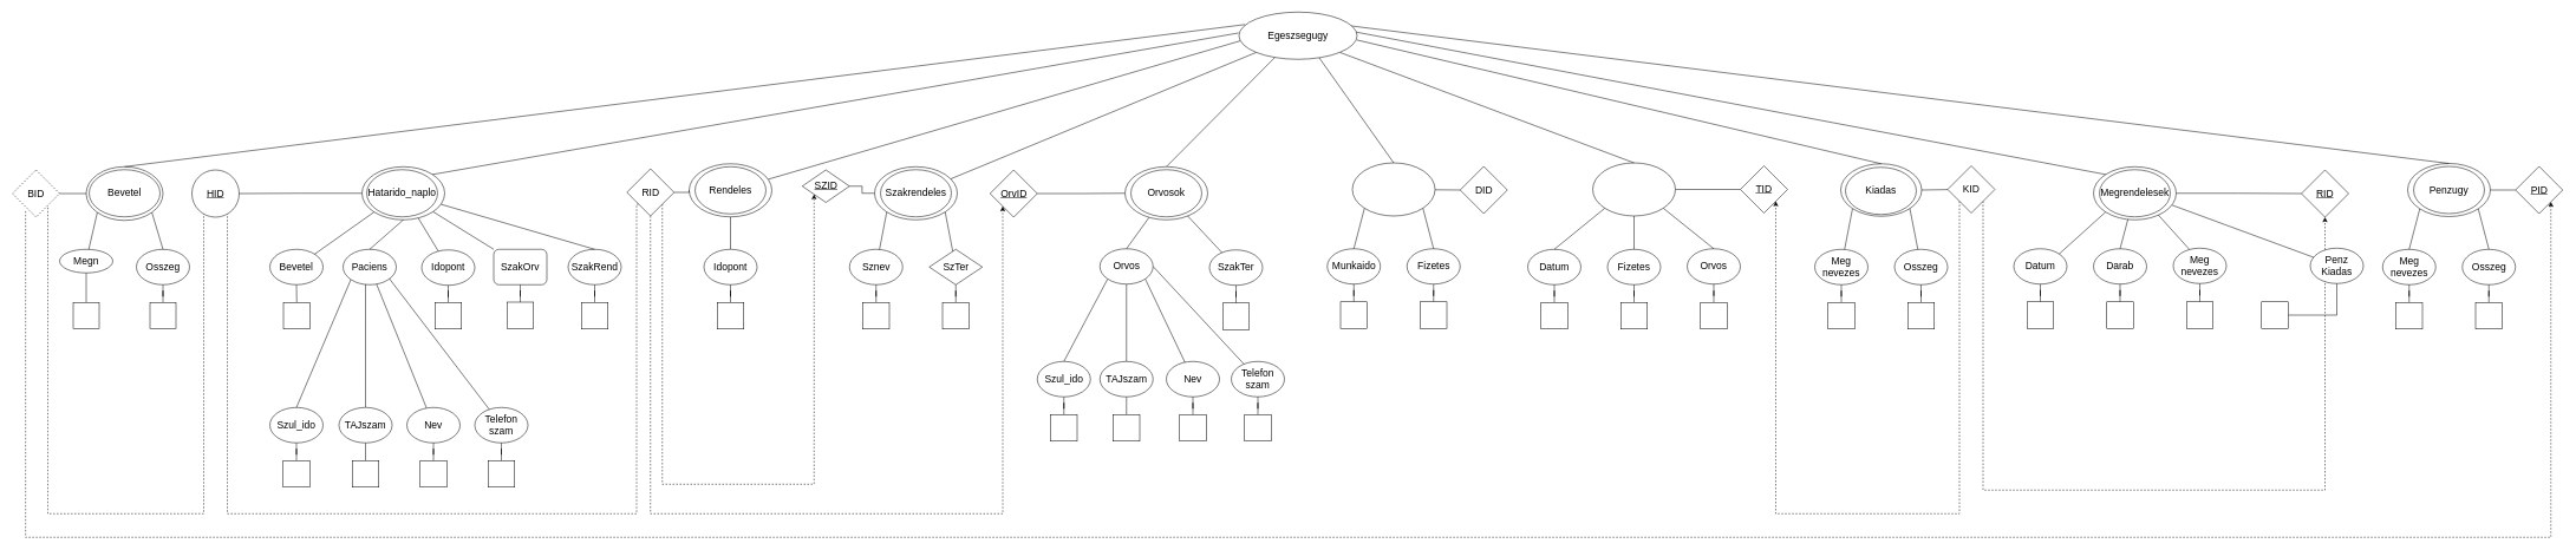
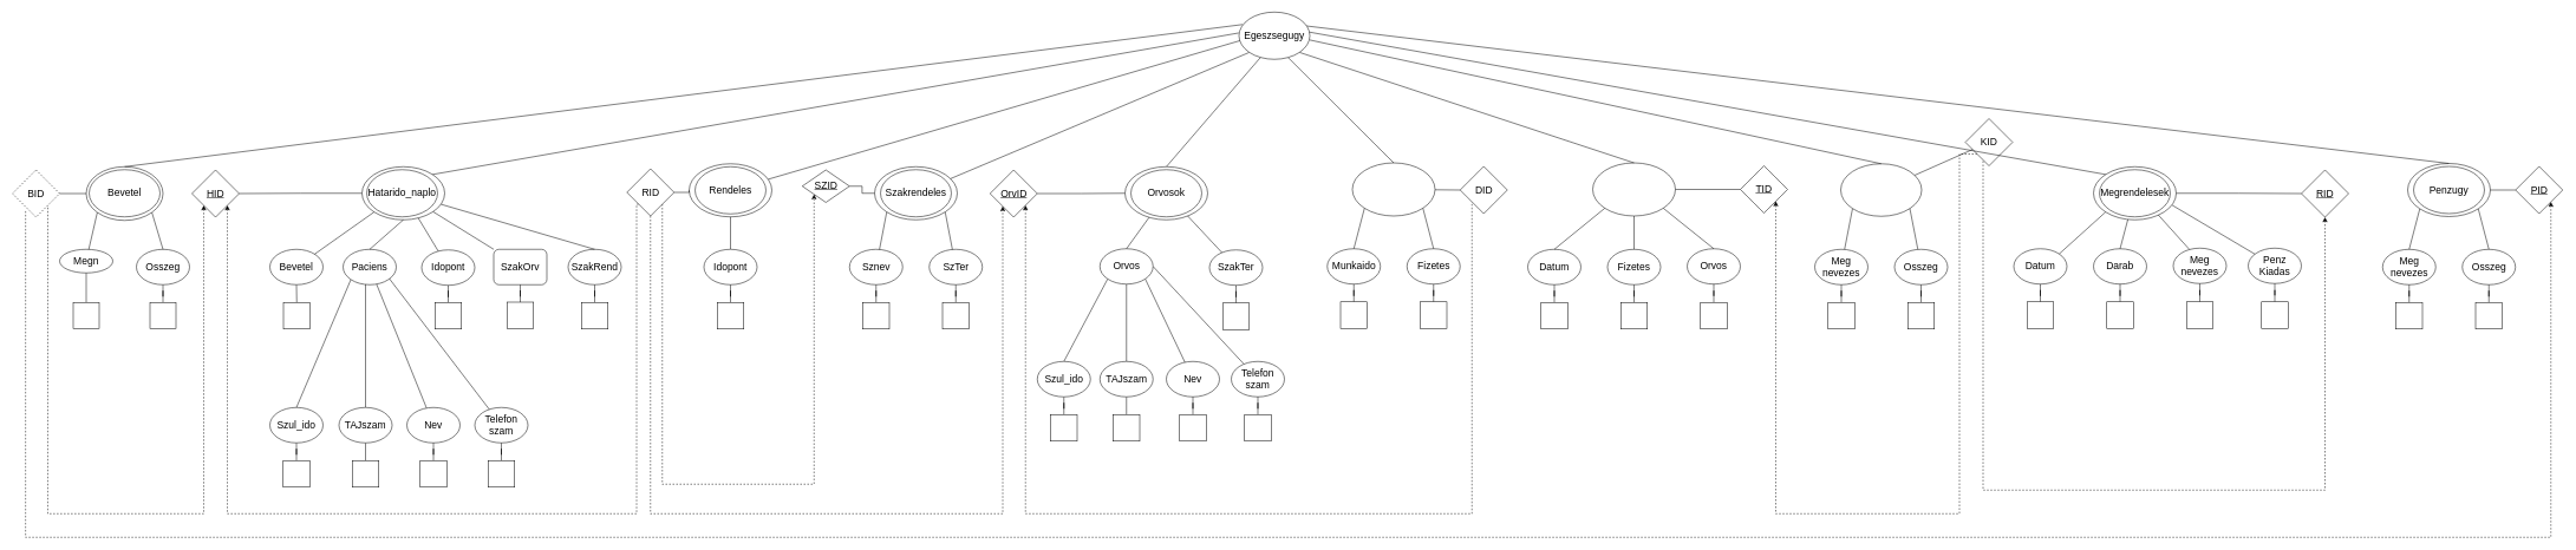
- <mxCell id="9" value="&lt;font style=&quot;font-size: 17px;&quot;&gt;Egeszsegugy&lt;/font&gt;" style="ellipse;whiteSpace=wrap;html=1;" parent="1" vertex="1"><mxGeometry x="2097" y="20" width="200" height="80" as="geometry" /></mxCell>
+ <mxCell id="9" value="&lt;font style=&quot;font-size: 17px;&quot;&gt;Egeszsegugy&lt;/font&gt;" style="ellipse;whiteSpace=wrap;html=1;" parent="1" vertex="1"><mxGeometry x="2097" y="20" width="120" height="80" as="geometry" /></mxCell>
- <mxCell id="155" value="KID" style="rhombus;whiteSpace=wrap;html=1;strokeColor=default;fontFamily=Helvetica;fontSize=17;fontColor=default;fillColor=default;" parent="1" vertex="1"><mxGeometry x="3297" y="280.5" width="80" height="80" as="geometry" /></mxCell>
+ <mxCell id="155" value="KID" style="rhombus;whiteSpace=wrap;html=1;strokeColor=default;fontFamily=Helvetica;fontSize=17;fontColor=default;fillColor=default;" parent="1" vertex="1"><mxGeometry x="3327" y="200.5" width="80" height="80" as="geometry" /></mxCell>
- <mxCell id="38" value="&lt;font style=&quot;font-size: 17px;&quot;&gt;Kiadas&lt;/font&gt;" style="ellipse;whiteSpace=wrap;html=1;" parent="37" vertex="1"><mxGeometry x="8" y="6" width="120" height="80" as="geometry" /></mxCell>
- <mxCell id="48" value="&lt;u&gt;HID&lt;/u&gt;" style="ellipse;whiteSpace=wrap;html=1;strokeColor=default;fontFamily=Helvetica;fontSize=17;fontColor=default;fillColor=default;" parent="1" vertex="1"><mxGeometry x="324" y="287.5" width="80" height="80" as="geometry" /></mxCell>
+ <mxCell id="48" value="&lt;u&gt;HID&lt;/u&gt;" style="rhombus;whiteSpace=wrap;html=1;strokeColor=default;fontFamily=Helvetica;fontSize=17;fontColor=default;fillColor=default;" parent="1" vertex="1"><mxGeometry x="324" y="287.5" width="80" height="80" as="geometry" /></mxCell>
+ <mxCell id="105" style="edgeStyle=orthogonalEdgeStyle;rounded=0;orthogonalLoop=1;jettySize=auto;html=1;exitX=1;exitY=1;exitDx=0;exitDy=0;entryX=0;entryY=1;entryDx=0;entryDy=0;dashed=1;fontFamily=Helvetica;fontSize=17;fontColor=default;endArrow=none;endFill=0;startArrow=classic;startFill=1;" parent="1" source="106" target="129" edge="1"><mxGeometry relative="1" as="geometry"><Array as="points"><mxPoint x="1736" y="870" /><mxPoint x="2492" y="870" /></Array></mxGeometry></mxCell>
- <mxCell id="176" value="&lt;font style=&quot;font-size: 17px;&quot;&gt;Penz&lt;br&gt;Kiadas&lt;br&gt;&lt;/font&gt;" style="ellipse;whiteSpace=wrap;html=1;" parent="1" vertex="1"><mxGeometry x="3911" y="420" width="90" height="60" as="geometry" /></mxCell>
+ <mxCell id="176" value="&lt;font style=&quot;font-size: 17px;&quot;&gt;Penz&lt;br&gt;Kiadas&lt;br&gt;&lt;/font&gt;" style="ellipse;whiteSpace=wrap;html=1;" parent="1" vertex="1"><mxGeometry x="3806" y="420" width="90" height="60" as="geometry" /></mxCell>
- <mxCell id="99" value="&lt;font style=&quot;font-size: 17px;&quot;&gt;SzTer&lt;br&gt;&lt;/font&gt;" style="rhombus;whiteSpace=wrap;html=1;" parent="1" vertex="1"><mxGeometry x="1572.5" y="422" width="90" height="60" as="geometry" /></mxCell>
+ <mxCell id="99" value="&lt;font style=&quot;font-size: 17px;&quot;&gt;SzTer&lt;br&gt;&lt;/font&gt;" style="ellipse;whiteSpace=wrap;html=1;" parent="1" vertex="1"><mxGeometry x="1572.5" y="422" width="90" height="60" as="geometry" /></mxCell>
